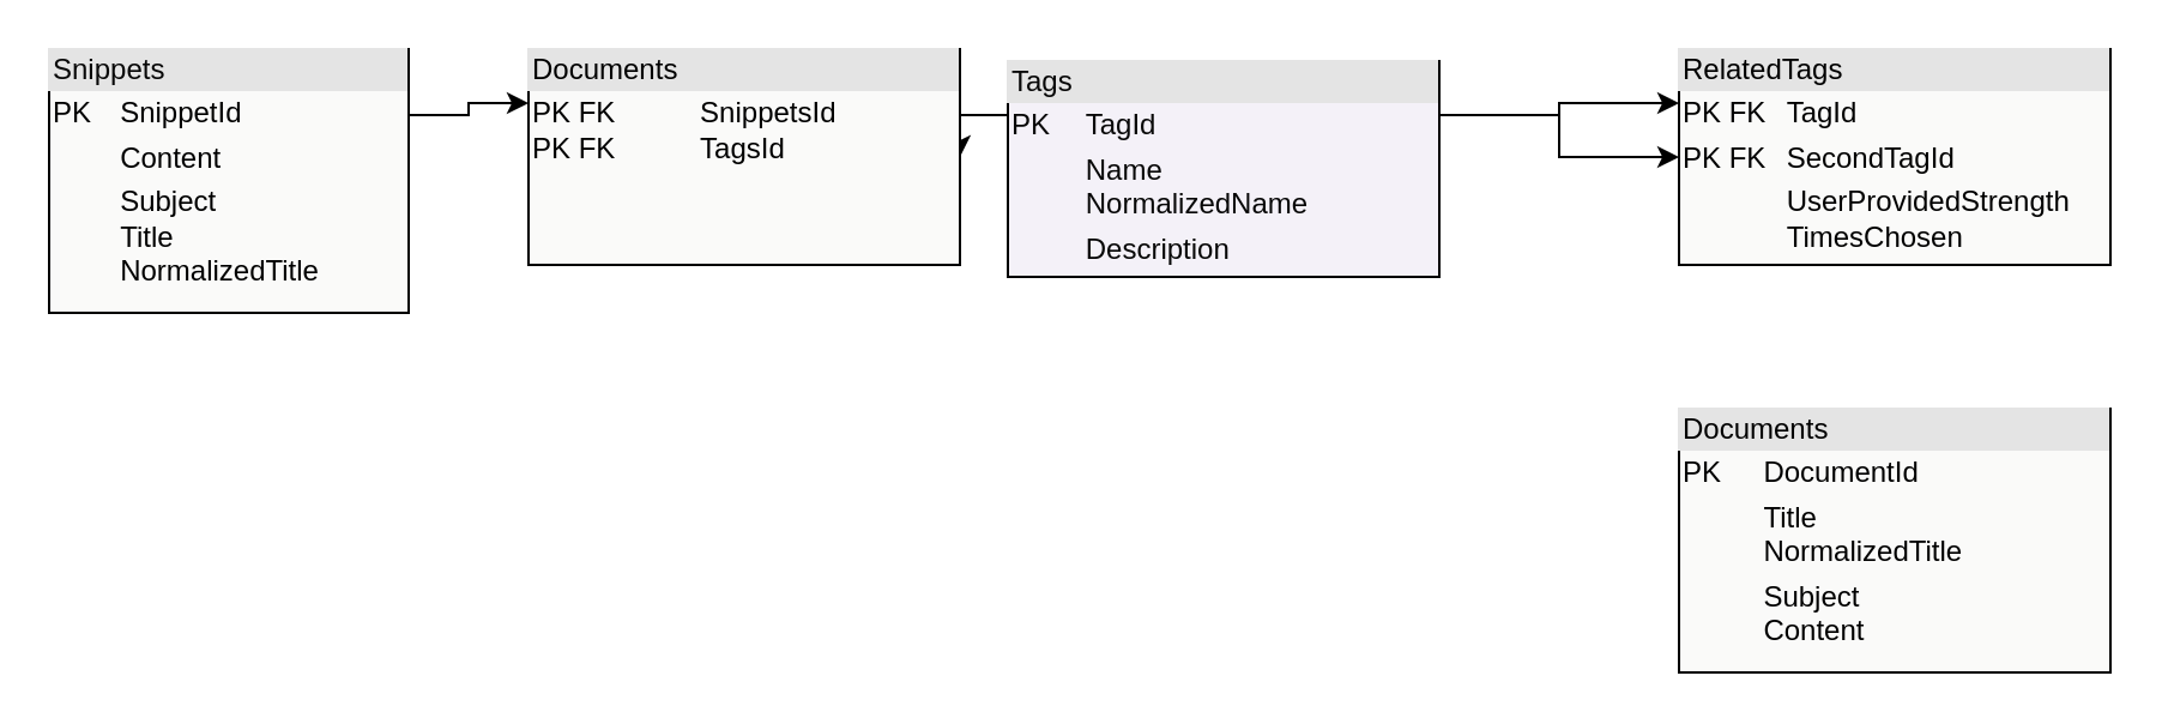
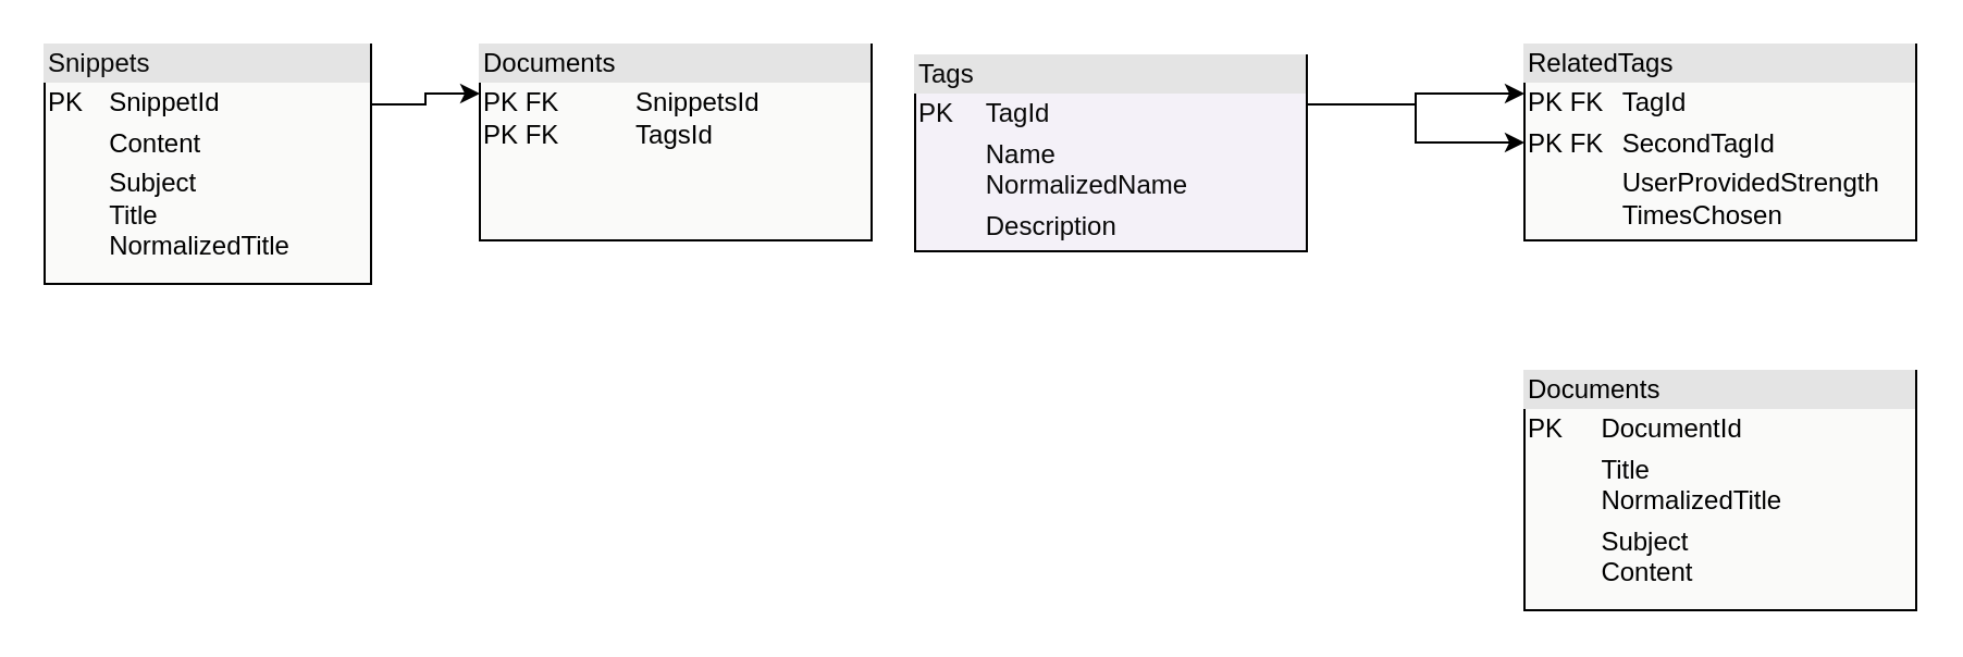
- <mxCell id="4" style="edgeStyle=orthogonalEdgeStyle;rounded=0;orthogonalLoop=1;jettySize=auto;html=1;exitX=0;exitY=0.25;exitDx=0;exitDy=0;entryX=1;entryY=0.5;entryDx=0;entryDy=0;fontColor=#000000;" edge="1" parent="1" source="7" target="8"><mxGeometry relative="1" as="geometry" /></mxCell>
